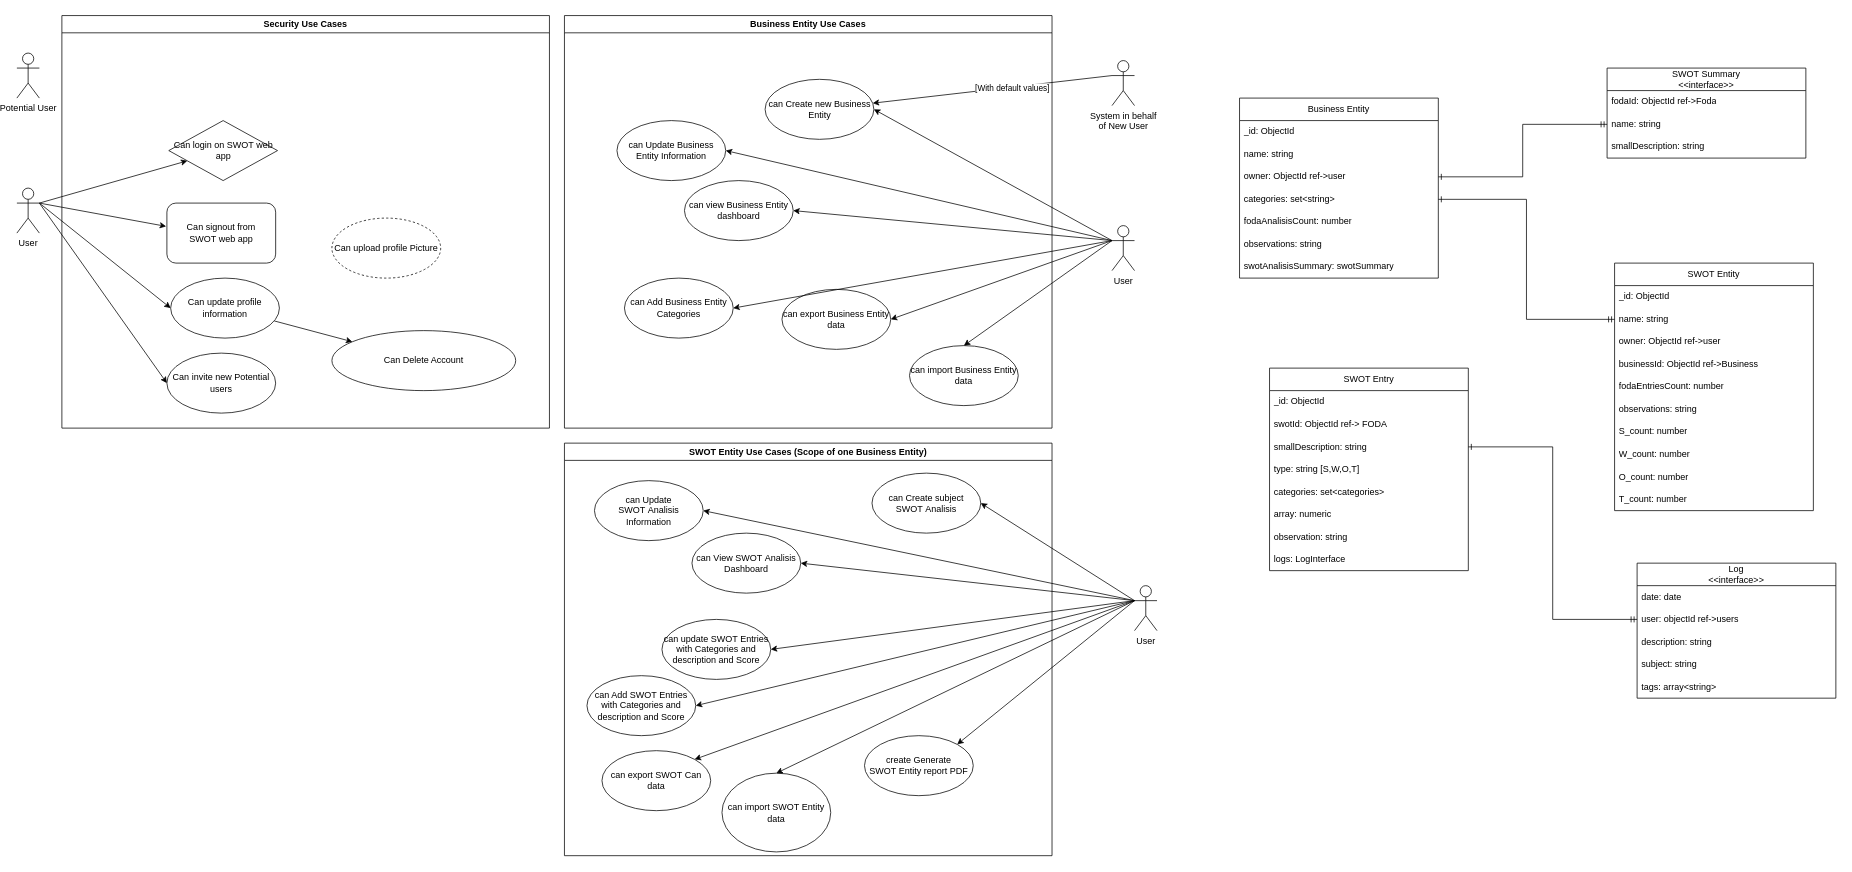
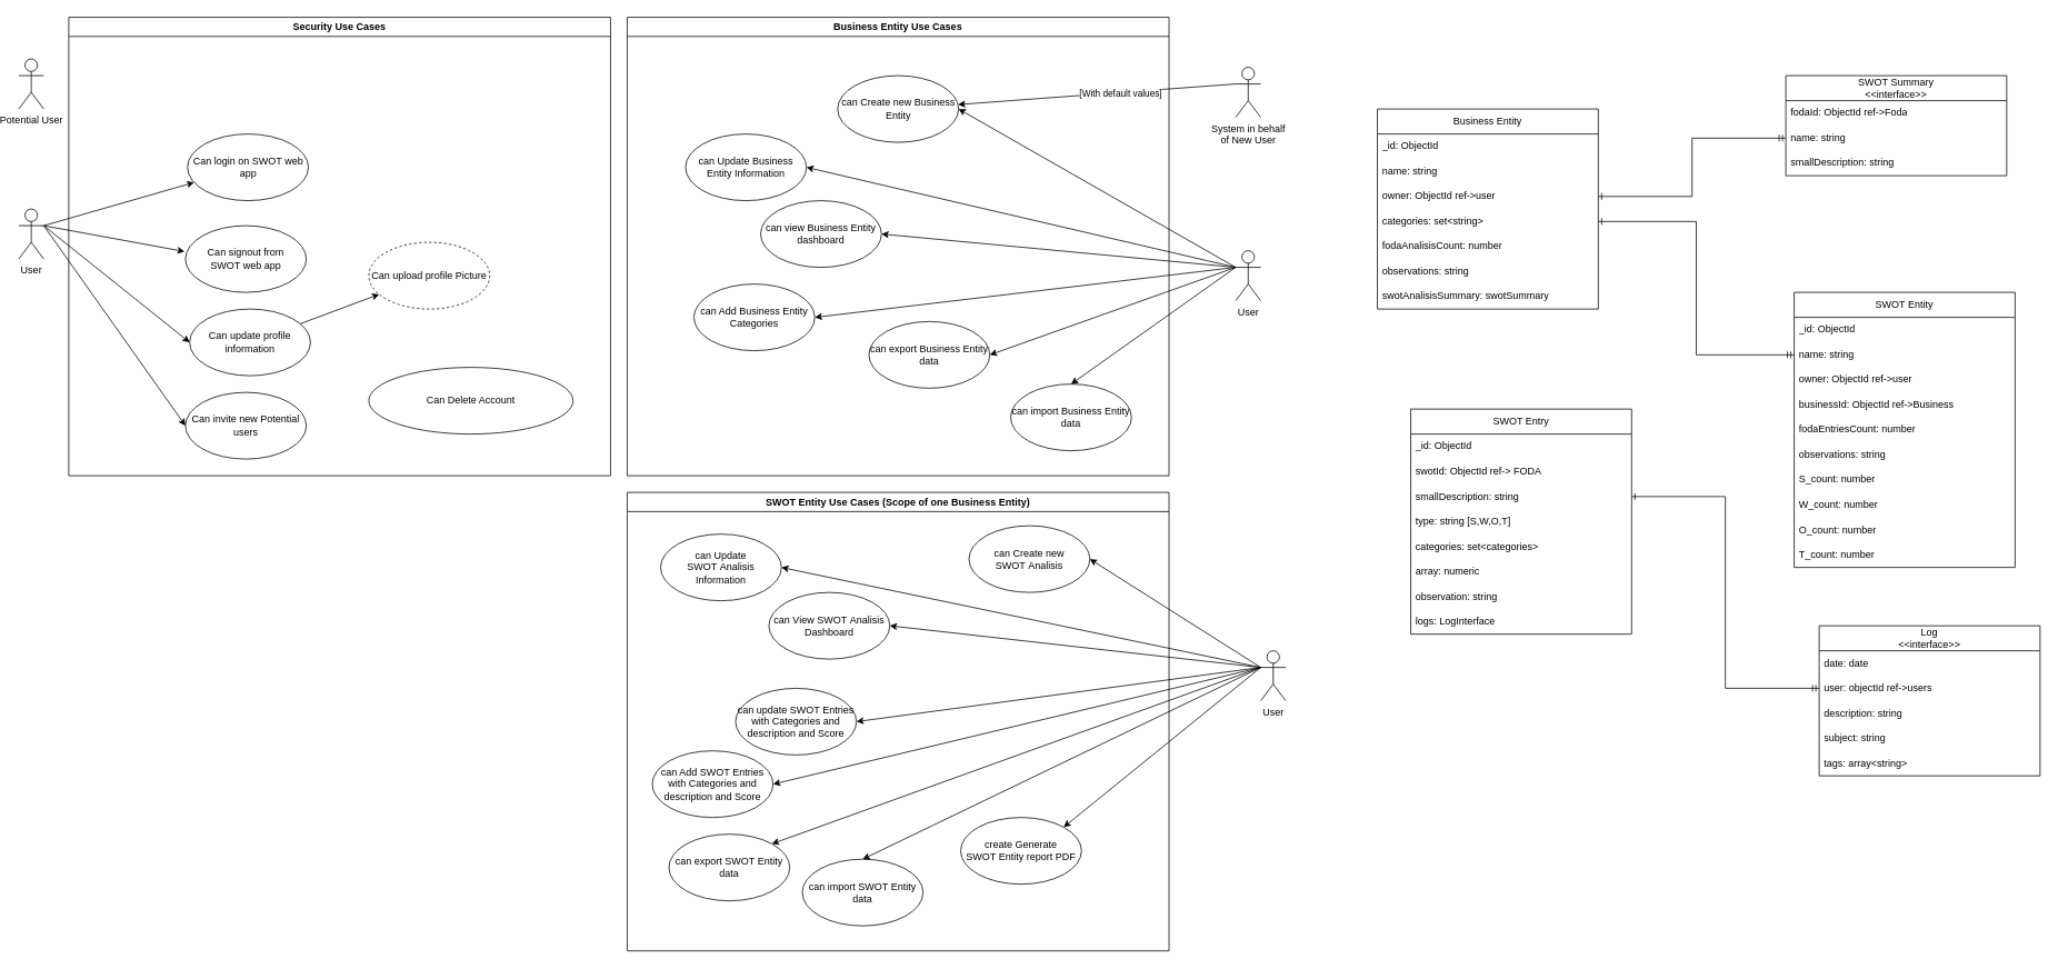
- <mxCell id="17" value="can Create new Business Entity" style="ellipse;whiteSpace=wrap;html=1;verticalAlign=middle;align=center;" vertex="1" parent="16"><mxGeometry x="267.5" y="85" width="145" height="80" as="geometry" /></mxCell>
+ <mxCell id="17" value="can Create new Business Entity" style="ellipse;whiteSpace=wrap;html=1;verticalAlign=middle;align=center;" vertex="1" parent="16"><mxGeometry x="252.5" y="70" width="145" height="80" as="geometry" /></mxCell>
- <mxCell id="7" value="Can login on SWOT&amp;nbsp;web app" style="rhombus;whiteSpace=wrap;html=1;verticalAlign=middle;align=center;" vertex="1" parent="1"><mxGeometry x="222.5" y="160" width="145" height="80" as="geometry" /></mxCell>
+ <mxCell id="7" value="Can login on SWOT&amp;nbsp;web app" style="ellipse;whiteSpace=wrap;html=1;verticalAlign=middle;align=center;" vertex="1" parent="1"><mxGeometry x="222.5" y="160" width="145" height="80" as="geometry" /></mxCell>
- <mxCell id="8" value="Can signout from SWOT&amp;nbsp;web app" style="whiteSpace=wrap;html=1;verticalAlign=middle;align=center;rounded=1;" vertex="1" parent="1"><mxGeometry x="220" y="270" width="145" height="80" as="geometry" /></mxCell>
+ <mxCell id="8" value="Can signout from SWOT&amp;nbsp;web app" style="ellipse;whiteSpace=wrap;html=1;verticalAlign=middle;align=center;" vertex="1" parent="1"><mxGeometry x="220" y="270" width="145" height="80" as="geometry" /></mxCell>
+ <mxCell id="9" value="" style="edgeStyle=none;rounded=0;orthogonalLoop=1;jettySize=auto;html=1;" edge="1" parent="1" source="11" target="12"><mxGeometry relative="1" as="geometry" /></mxCell>
- <mxCell id="19" value="can Add Business Entity Categories" style="ellipse;whiteSpace=wrap;html=1;verticalAlign=middle;align=center;" vertex="1" parent="16"><mxGeometry x="80" y="350" width="145" height="80" as="geometry" /></mxCell>
+ <mxCell id="19" value="can Add Business Entity Categories" style="ellipse;whiteSpace=wrap;html=1;verticalAlign=middle;align=center;" vertex="1" parent="16"><mxGeometry x="80" y="320" width="145" height="80" as="geometry" /></mxCell>
- <mxCell id="10" value="" style="edgeStyle=none;rounded=0;orthogonalLoop=1;jettySize=auto;html=1;" edge="1" parent="1" source="11" target="13"><mxGeometry relative="1" as="geometry" /></mxCell>
- <mxCell id="35" value="can Create subject SWOT&amp;nbsp;Analisis" style="ellipse;whiteSpace=wrap;html=1;verticalAlign=middle;align=center;" vertex="1" parent="34"><mxGeometry x="410" y="40" width="145" height="80" as="geometry" /></mxCell>
+ <mxCell id="35" value="can Create new SWOT&amp;nbsp;Analisis" style="ellipse;whiteSpace=wrap;html=1;verticalAlign=middle;align=center;" vertex="1" parent="34"><mxGeometry x="410" y="40" width="145" height="80" as="geometry" /></mxCell>
- <mxCell id="38" value="can export SWOT&amp;nbsp;Can data" style="ellipse;whiteSpace=wrap;html=1;verticalAlign=middle;align=center;" vertex="1" parent="34"><mxGeometry x="50" y="410" width="145" height="80" as="geometry" /></mxCell>
+ <mxCell id="38" value="can export SWOT&amp;nbsp;Entity data" style="ellipse;whiteSpace=wrap;html=1;verticalAlign=middle;align=center;" vertex="1" parent="34"><mxGeometry x="50" y="410" width="145" height="80" as="geometry" /></mxCell>
- <mxCell id="39" value="can import SWOT&amp;nbsp;Entity data" style="ellipse;whiteSpace=wrap;html=1;verticalAlign=middle;align=center;" vertex="1" parent="34"><mxGeometry x="210" y="440" width="145" height="105" as="geometry" /></mxCell>
+ <mxCell id="39" value="can import SWOT&amp;nbsp;Entity data" style="ellipse;whiteSpace=wrap;html=1;verticalAlign=middle;align=center;" vertex="1" parent="34"><mxGeometry x="210" y="440" width="145" height="80" as="geometry" /></mxCell>
